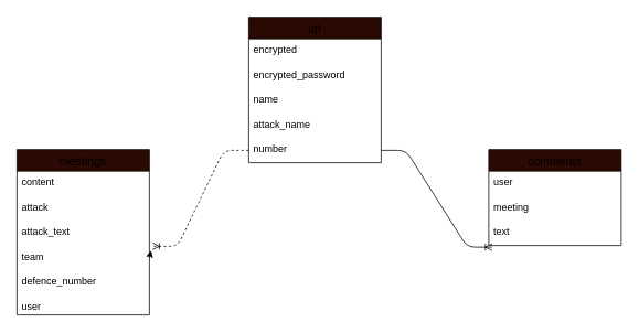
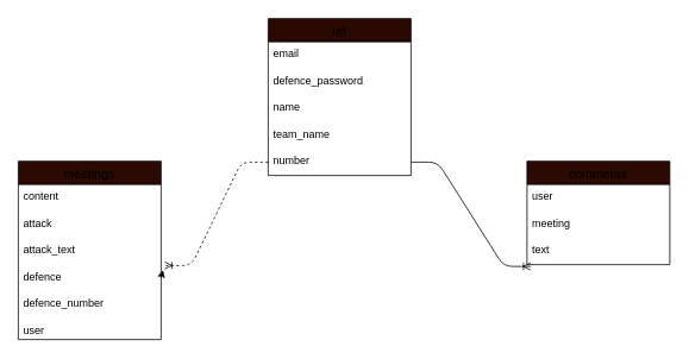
- <mxCell id="3" value="encrypted" style="text;strokeColor=none;fillColor=none;spacingLeft=4;spacingRight=4;overflow=hidden;rotatable=0;points=[[0,0.5],[1,0.5]];portConstraint=eastwest;fontSize=12;fontFamily=Helvetica;fontColor=default;" parent="2" vertex="1"><mxGeometry y="26" width="160" height="30" as="geometry" /></mxCell>
+ <mxCell id="3" value="email" style="text;strokeColor=none;fillColor=none;spacingLeft=4;spacingRight=4;overflow=hidden;rotatable=0;points=[[0,0.5],[1,0.5]];portConstraint=eastwest;fontSize=12;fontFamily=Helvetica;fontColor=default;" parent="2" vertex="1"><mxGeometry y="26" width="160" height="30" as="geometry" /></mxCell>
- <mxCell id="4" value="encrypted_password" style="text;strokeColor=none;fillColor=none;spacingLeft=4;spacingRight=4;overflow=hidden;rotatable=0;points=[[0,0.5],[1,0.5]];portConstraint=eastwest;fontSize=12;fontFamily=Helvetica;fontColor=default;" parent="2" vertex="1"><mxGeometry y="56" width="160" height="30" as="geometry" /></mxCell>
+ <mxCell id="4" value="defence_password" style="text;strokeColor=none;fillColor=none;spacingLeft=4;spacingRight=4;overflow=hidden;rotatable=0;points=[[0,0.5],[1,0.5]];portConstraint=eastwest;fontSize=12;fontFamily=Helvetica;fontColor=default;" parent="2" vertex="1"><mxGeometry y="56" width="160" height="30" as="geometry" /></mxCell>
- <mxCell id="6" value="attack_name" style="text;strokeColor=none;fillColor=none;spacingLeft=4;spacingRight=4;overflow=hidden;rotatable=0;points=[[0,0.5],[1,0.5]];portConstraint=eastwest;fontSize=12;fontFamily=Helvetica;fontColor=default;" parent="2" vertex="1"><mxGeometry y="116" width="160" height="30" as="geometry" /></mxCell>
+ <mxCell id="6" value="team_name" style="text;strokeColor=none;fillColor=none;spacingLeft=4;spacingRight=4;overflow=hidden;rotatable=0;points=[[0,0.5],[1,0.5]];portConstraint=eastwest;fontSize=12;fontFamily=Helvetica;fontColor=default;" parent="2" vertex="1"><mxGeometry y="116" width="160" height="30" as="geometry" /></mxCell>
- <mxCell id="14" value="team" style="text;strokeColor=none;fillColor=none;spacingLeft=4;spacingRight=4;overflow=hidden;rotatable=0;points=[[0,0.5],[1,0.5]];portConstraint=eastwest;fontSize=12;fontFamily=Helvetica;fontColor=default;" parent="9" vertex="1"><mxGeometry y="116" width="160" height="30" as="geometry" /></mxCell>
+ <mxCell id="14" value="defence" style="text;strokeColor=none;fillColor=none;spacingLeft=4;spacingRight=4;overflow=hidden;rotatable=0;points=[[0,0.5],[1,0.5]];portConstraint=eastwest;fontSize=12;fontFamily=Helvetica;fontColor=default;" parent="9" vertex="1"><mxGeometry y="116" width="160" height="30" as="geometry" /></mxCell>
